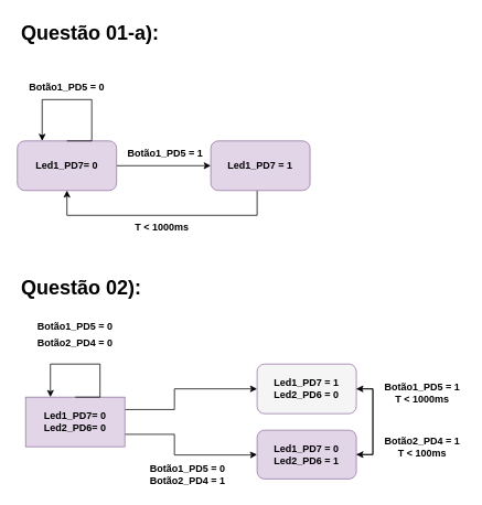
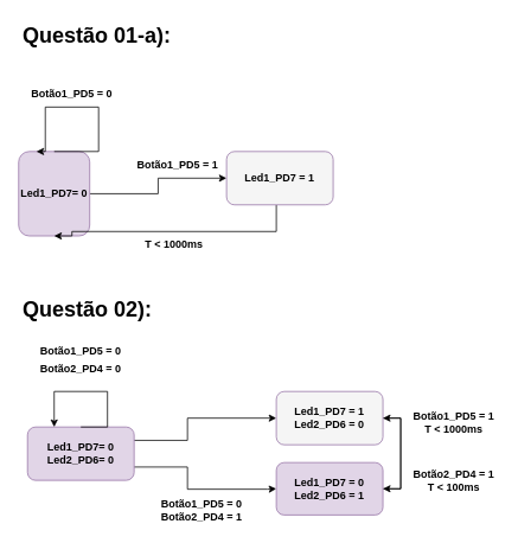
- <mxCell id="3" value="Led1_PD7= 0" style="rounded=1;whiteSpace=wrap;html=1;fillColor=#e1d5e7;strokeColor=#9673a6;fontStyle=1" vertex="1" parent="1"><mxGeometry x="20" y="170" width="120" height="60" as="geometry" /></mxCell>
+ <mxCell id="3" value="Led1_PD7= 0" style="rounded=1;whiteSpace=wrap;html=1;fillColor=#e1d5e7;strokeColor=#9673a6;fontStyle=1" vertex="1" parent="1"><mxGeometry x="20" y="170" width="80" height="95" as="geometry" /></mxCell>
- <mxCell id="5" value="Led1_PD7 = 1" style="rounded=1;whiteSpace=wrap;html=1;fillColor=#e1d5e7;strokeColor=#9673a6;fontStyle=1" vertex="1" parent="1"><mxGeometry x="254" y="170" width="120" height="60" as="geometry" /></mxCell>
+ <mxCell id="5" value="Led1_PD7 = 1" style="rounded=1;whiteSpace=wrap;html=1;fillColor=#f5f5f5;strokeColor=#9673a6;fontStyle=1;" vertex="1" parent="1"><mxGeometry x="254" y="170" width="120" height="60" as="geometry" /></mxCell>
- <mxCell id="14" value="Led1_PD7= 0&lt;br&gt;Led2_PD6= 0" style="whiteSpace=wrap;html=1;fillColor=#e1d5e7;strokeColor=#9673a6;fontStyle=1;rounded=0;" vertex="1" parent="1"><mxGeometry x="30" y="480" width="120" height="60" as="geometry" /></mxCell>
+ <mxCell id="14" value="Led1_PD7= 0&lt;br&gt;Led2_PD6= 0" style="rounded=1;whiteSpace=wrap;html=1;fillColor=#e1d5e7;strokeColor=#9673a6;fontStyle=1" vertex="1" parent="1"><mxGeometry x="30" y="480" width="120" height="60" as="geometry" /></mxCell>
